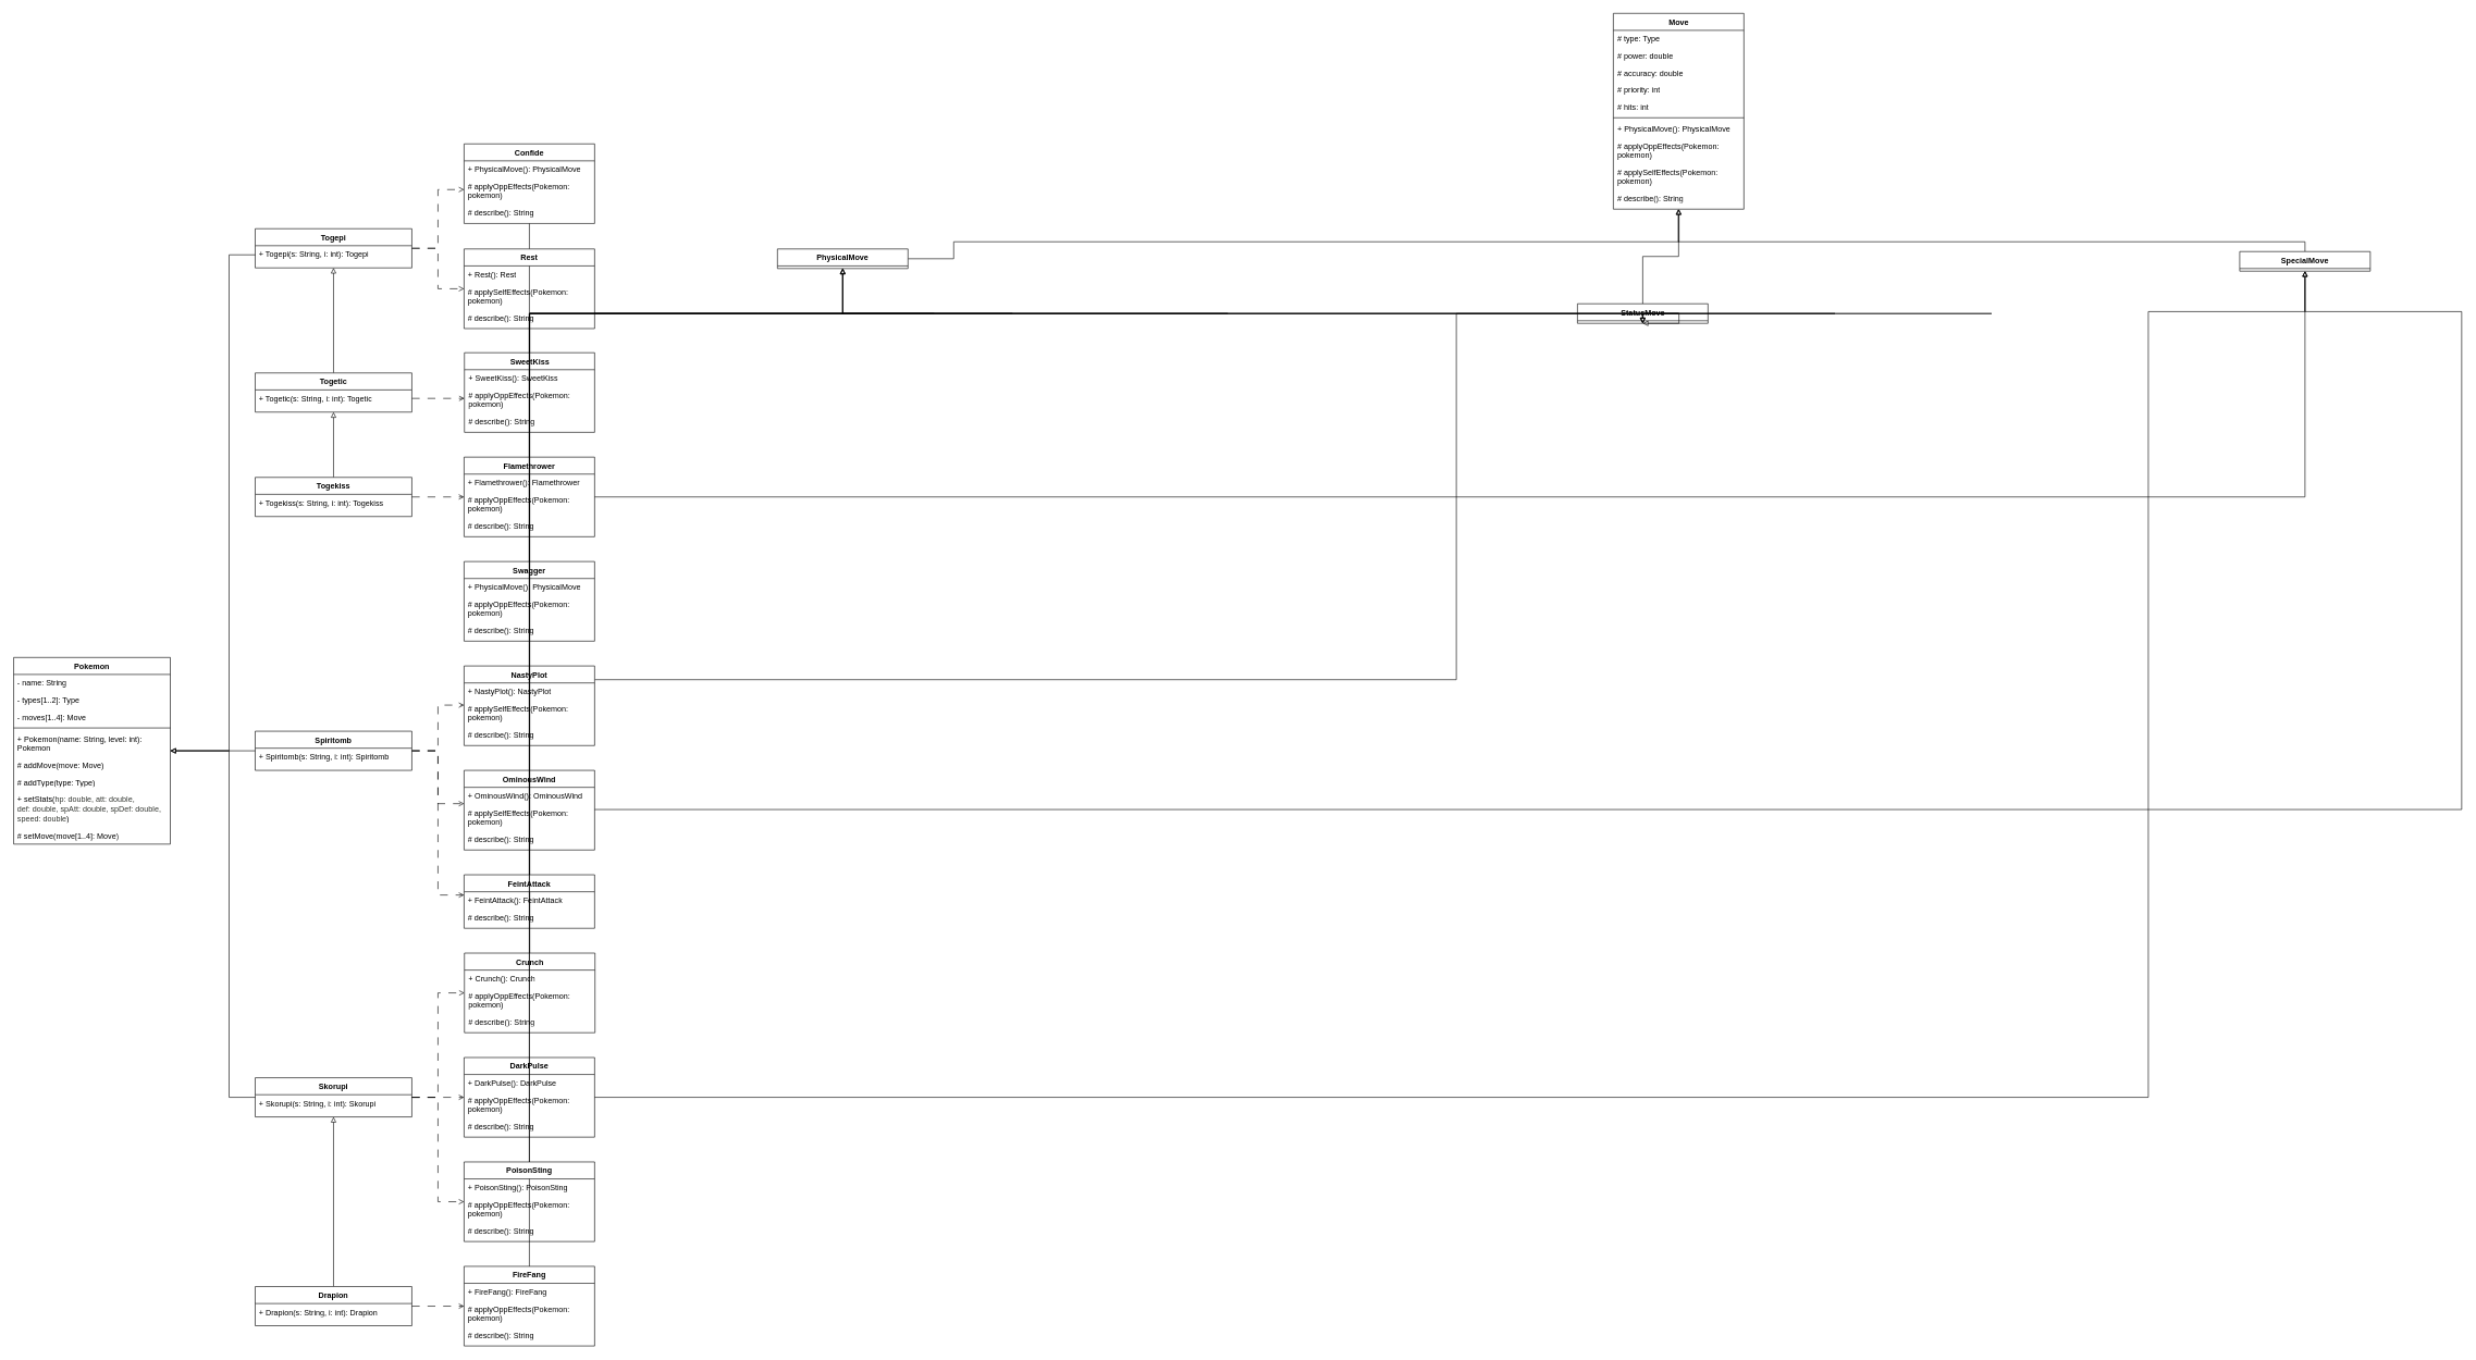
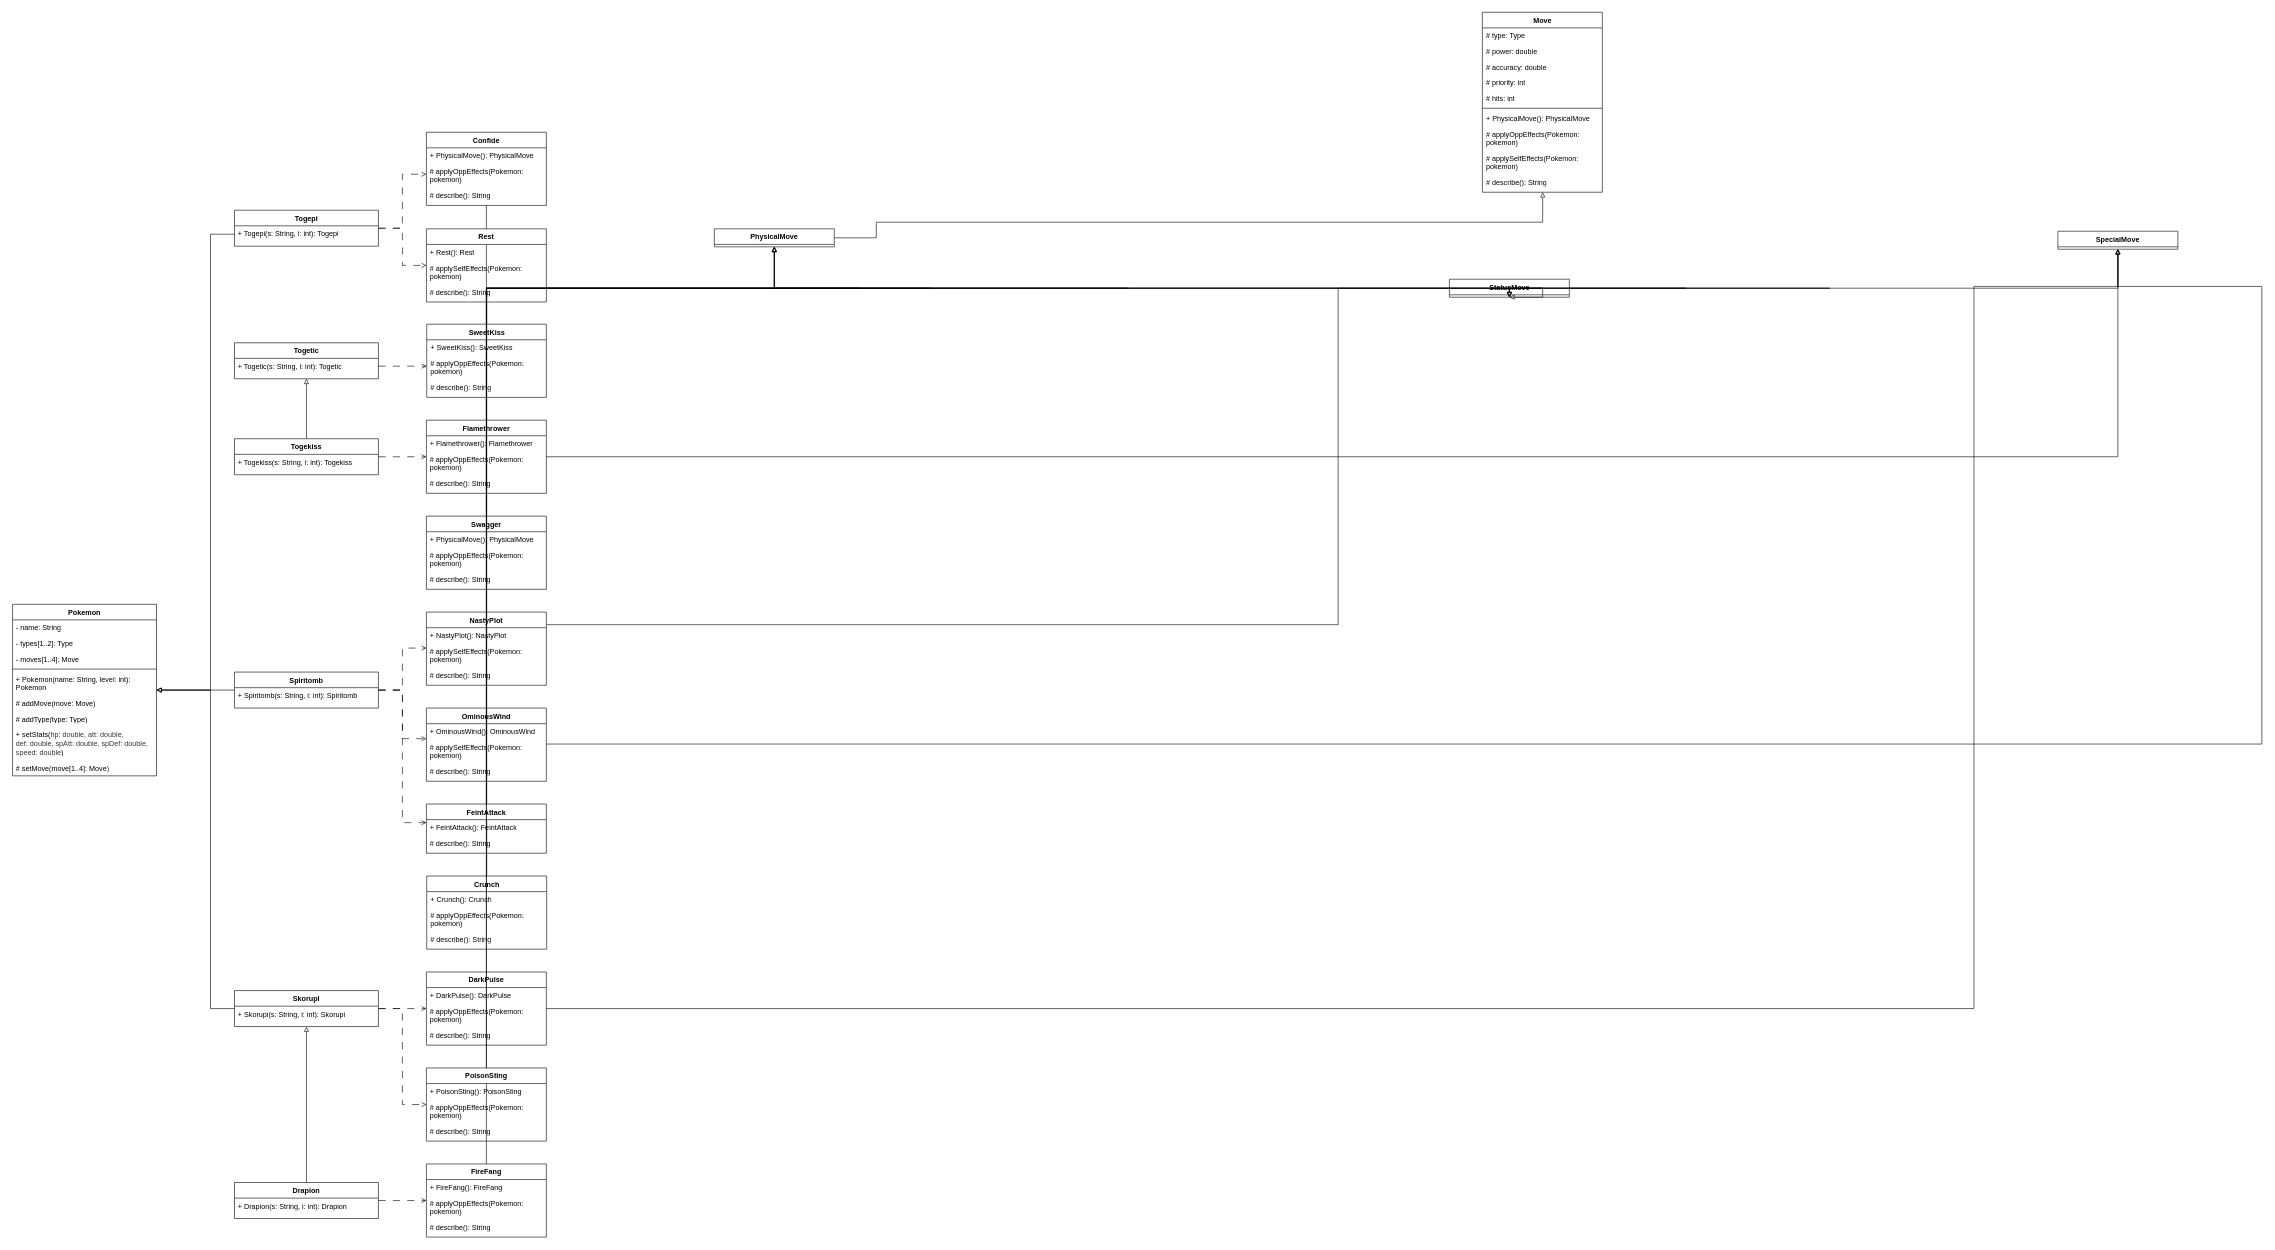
- <mxCell id="16" style="edgeStyle=orthogonalEdgeStyle;rounded=0;orthogonalLoop=1;jettySize=auto;html=1;endArrow=block;endFill=0;" parent="1" source="17" target="18" edge="1"><mxGeometry relative="1" as="geometry"><Array as="points"><mxPoint x="3530" y="370" /><mxPoint x="2570" y="370" /></Array></mxGeometry></mxCell>
- <mxCell id="14" style="edgeStyle=orthogonalEdgeStyle;rounded=0;orthogonalLoop=1;jettySize=auto;html=1;endArrow=block;endFill=0;" parent="1" source="15" target="18" edge="1"><mxGeometry relative="1" as="geometry" /></mxCell>
+ <mxCell id="14" style="edgeStyle=orthogonalEdgeStyle;rounded=0;orthogonalLoop=1;jettySize=auto;html=1;endArrow=block;endFill=0;" parent="1" source="15" target="17" edge="1"><mxGeometry relative="1" as="geometry" /></mxCell>
- <mxCell id="99" style="edgeStyle=orthogonalEdgeStyle;rounded=0;orthogonalLoop=1;jettySize=auto;html=1;entryX=0.5;entryY=1;entryDx=0;entryDy=0;endArrow=block;endFill=0;" parent="1" source="101" target="97" edge="1"><mxGeometry relative="1" as="geometry" /></mxCell>
- <mxCell id="110" style="edgeStyle=orthogonalEdgeStyle;rounded=0;orthogonalLoop=1;jettySize=auto;html=1;dashed=1;dashPattern=12 12;endArrow=open;endFill=0;" edge="1" parent="1" source="111" target="70"><mxGeometry relative="1" as="geometry"><Array as="points"><mxPoint x="670" y="1681" /><mxPoint x="670" y="1521" /></Array></mxGeometry></mxCell>
